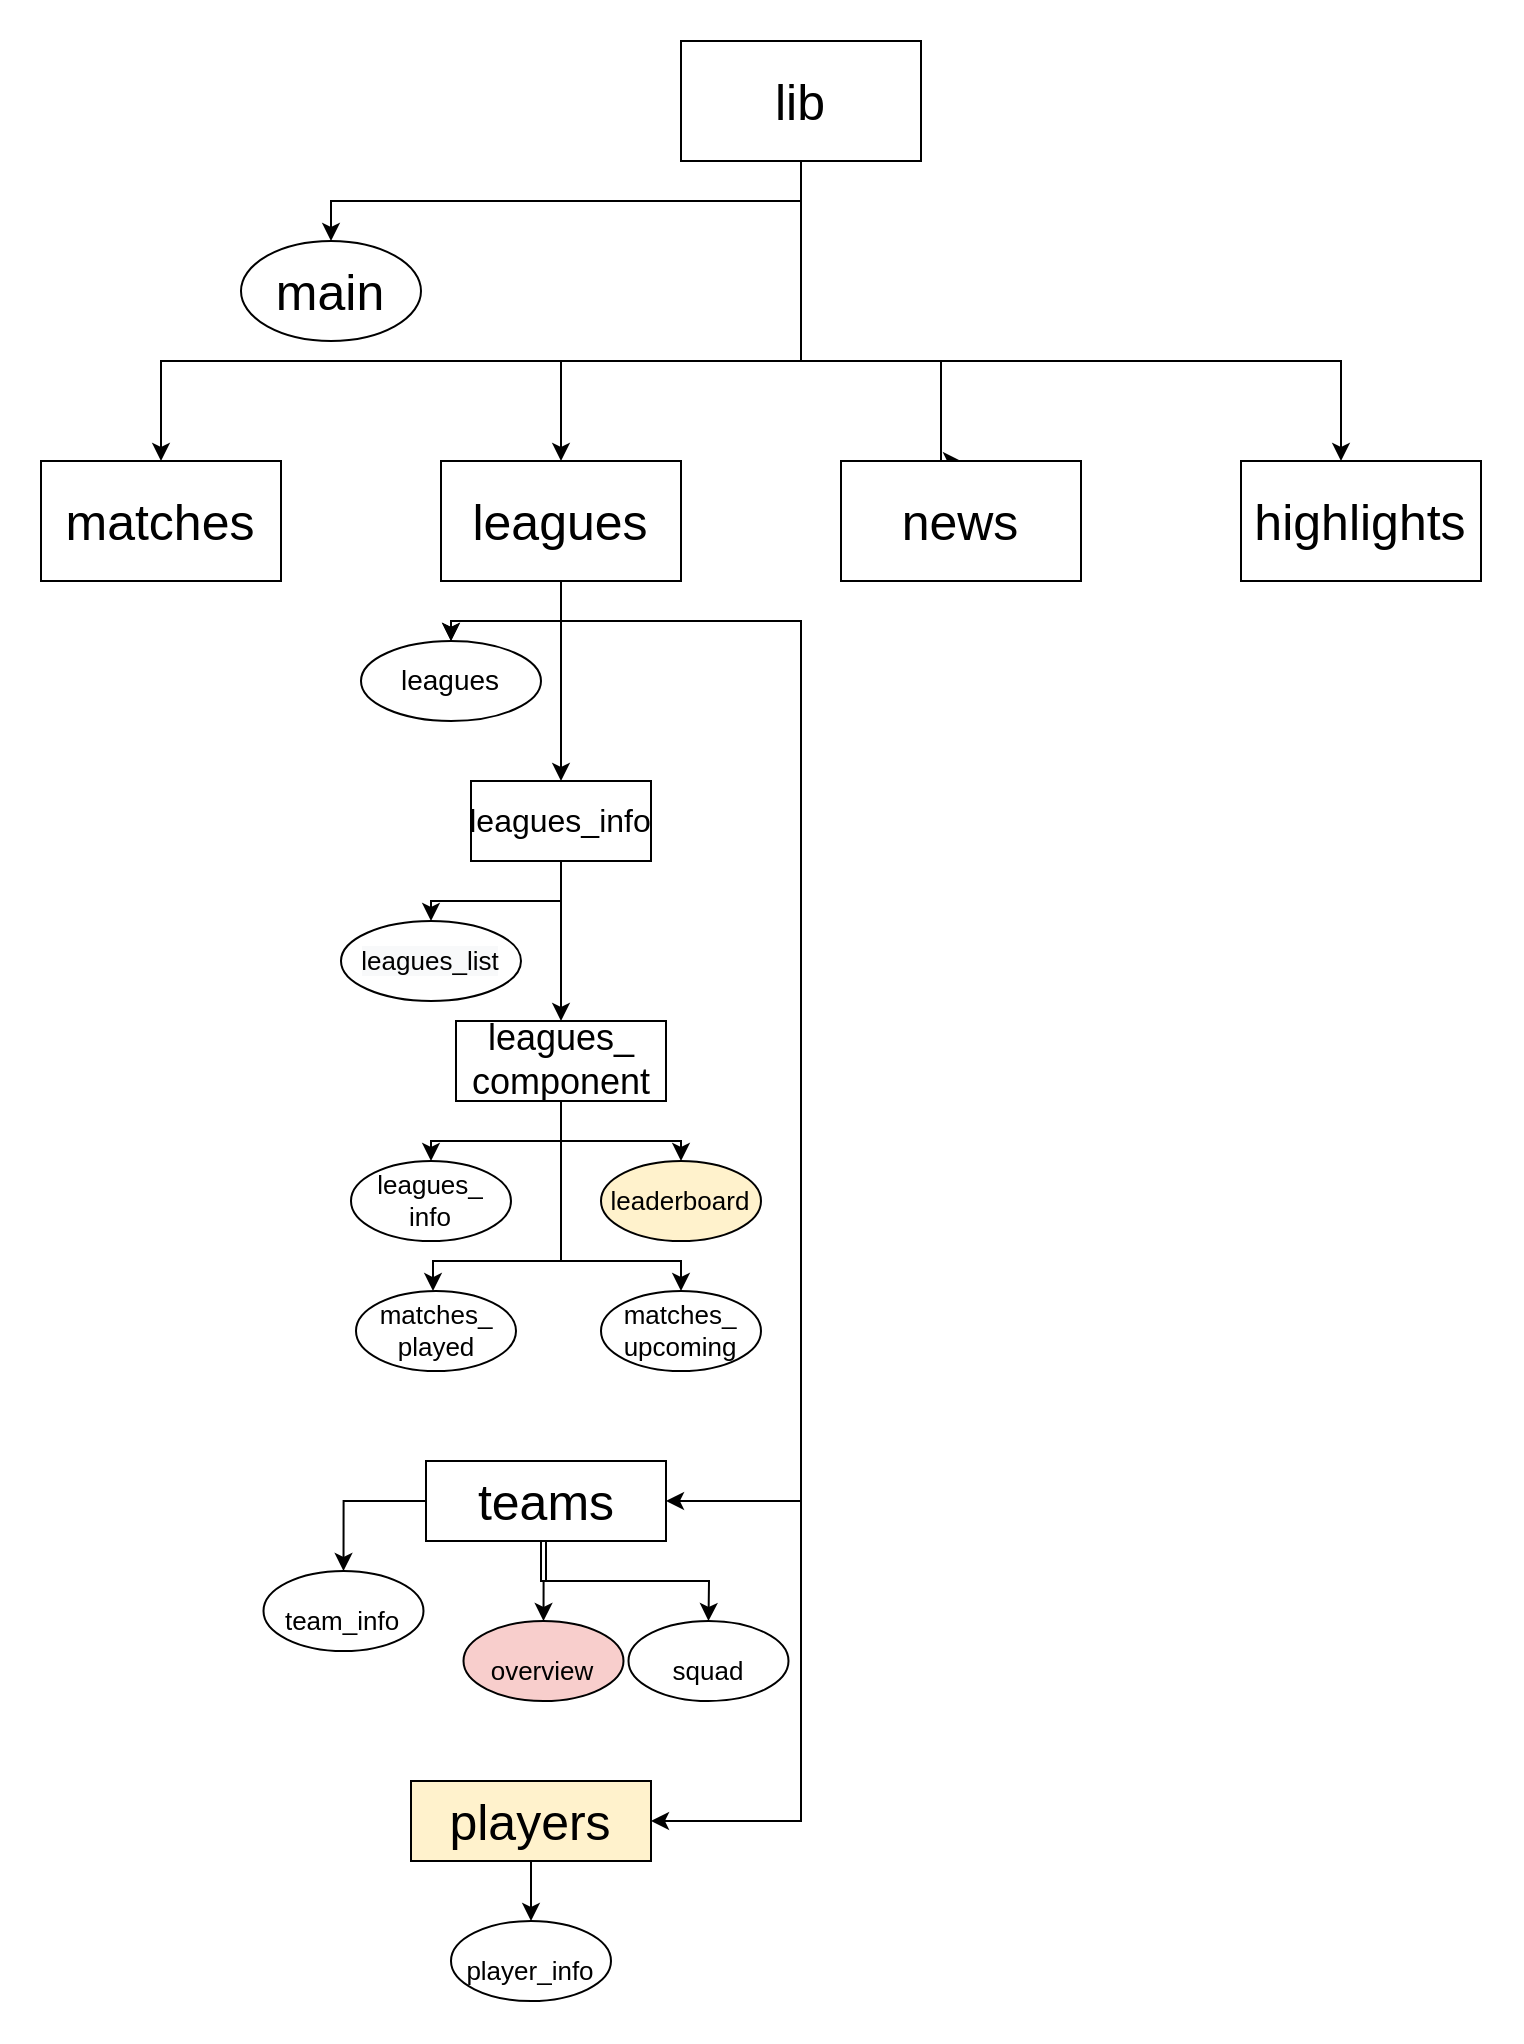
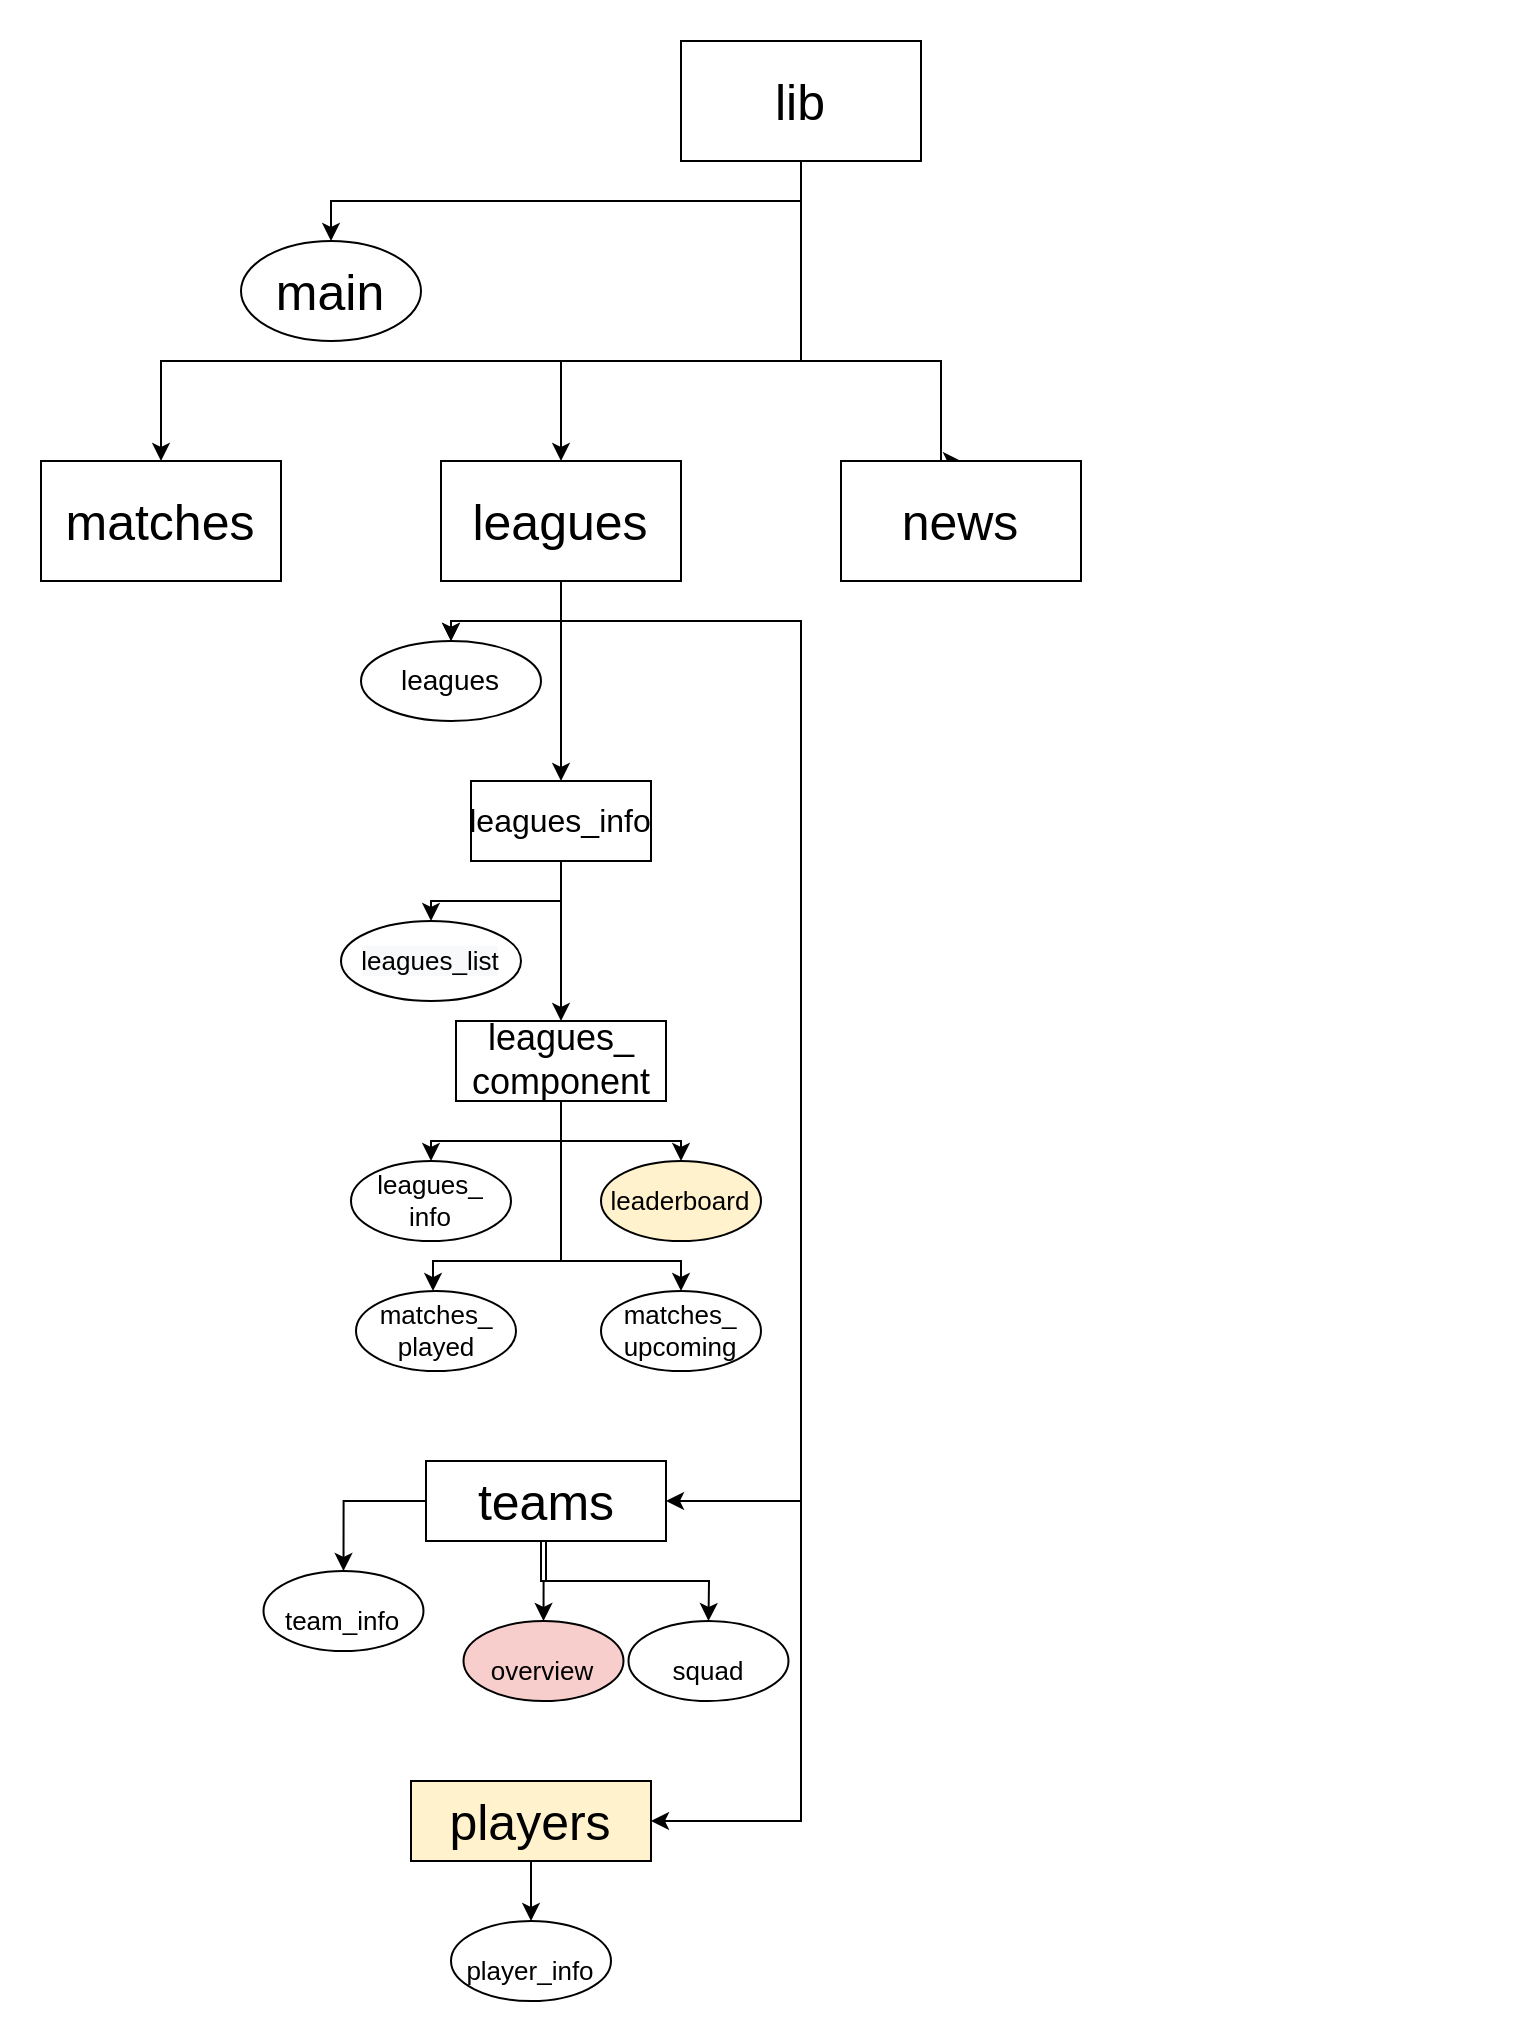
- <mxCell id="6" style="edgeStyle=orthogonalEdgeStyle;rounded=0;orthogonalLoop=1;jettySize=auto;html=1;exitX=0.5;exitY=1;exitDx=0;exitDy=0;fontSize=25;" edge="1" parent="1" source="7" target="17"><mxGeometry relative="1" as="geometry"><Array as="points"><mxPoint x="400" y="180" /><mxPoint x="670" y="180" /></Array></mxGeometry></mxCell>
- <mxCell id="17" value="highlights" style="rounded=0;whiteSpace=wrap;html=1;fontSize=25;" vertex="1" parent="1"><mxGeometry x="620" y="230" width="120" height="60" as="geometry" /></mxCell>
